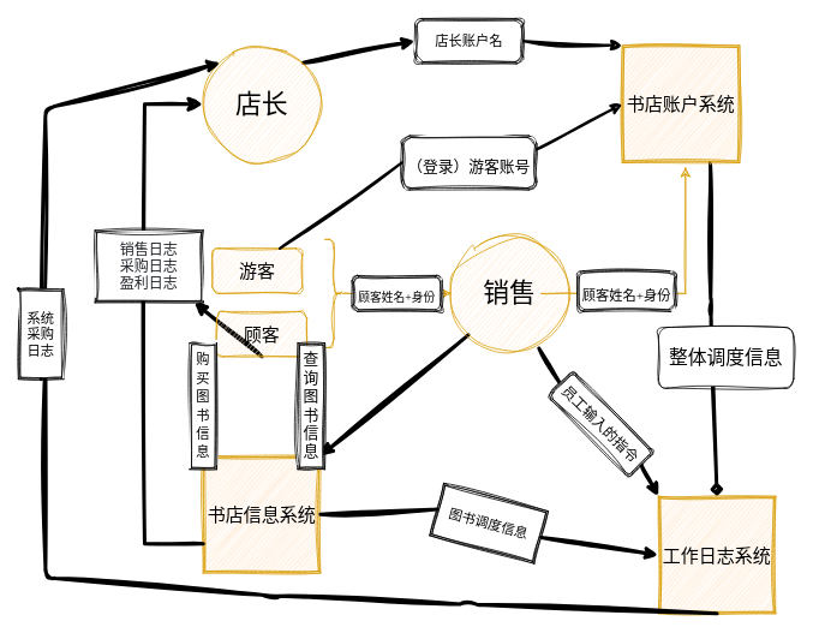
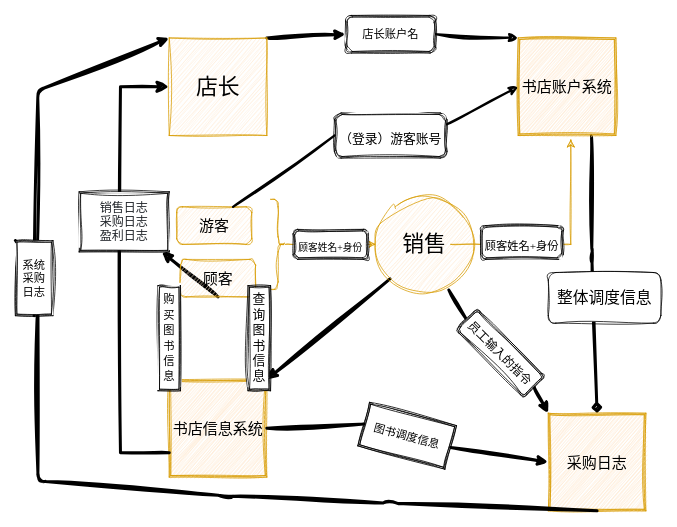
- <mxCell id="16" value="&lt;font style=&quot;font-size: 29px;&quot;&gt;店长&lt;/font&gt;" style="ellipse;whiteSpace=wrap;html=1;fontSize=20;fontFamily=Architects Daughter;align=center;rounded=1;sketch=1;hachureGap=4;jiggle=2;curveFitting=1;fontSource=https%3A%2F%2Ffonts.googleapis.com%2Fcss%3Ffamily%3DArchitects%2BDaughter;fillColor=#ffe6cc;strokeColor=#d79b00;" vertex="1" parent="1"><mxGeometry x="225" y="50" width="130" height="130" as="geometry" /></mxCell>
+ <mxCell id="16" value="&lt;font style=&quot;font-size: 29px;&quot;&gt;店长&lt;/font&gt;" style="whiteSpace=wrap;html=1;fontSize=20;fontFamily=Architects Daughter;align=center;sketch=1;hachureGap=4;jiggle=2;curveFitting=1;fontSource=https%3A%2F%2Ffonts.googleapis.com%2Fcss%3Ffamily%3DArchitects%2BDaughter;fillColor=#ffe6cc;strokeColor=#d79b00;rounded=0;" vertex="1" parent="1"><mxGeometry x="225" y="50" width="130" height="130" as="geometry" /></mxCell>
- <mxCell id="19" value="工作日志系统" style="shape=ext;double=1;whiteSpace=wrap;html=1;aspect=fixed;sketch=1;hachureGap=4;jiggle=2;curveFitting=1;fontFamily=Architects Daughter;fontSource=https%3A%2F%2Ffonts.googleapis.com%2Fcss%3Ffamily%3DArchitects%2BDaughter;fontSize=20;fillColor=#ffe6cc;strokeColor=#d79b00;" vertex="1" parent="1"><mxGeometry x="730" y="550" width="130" height="130" as="geometry" /></mxCell>
+ <mxCell id="19" value="采购日志" style="shape=ext;double=1;whiteSpace=wrap;html=1;aspect=fixed;sketch=1;hachureGap=4;jiggle=2;curveFitting=1;fontFamily=Architects Daughter;fontSource=https%3A%2F%2Ffonts.googleapis.com%2Fcss%3Ffamily%3DArchitects%2BDaughter;fontSize=20;fillColor=#ffe6cc;strokeColor=#d79b00;" vertex="1" parent="1"><mxGeometry x="730" y="550" width="130" height="130" as="geometry" /></mxCell>
